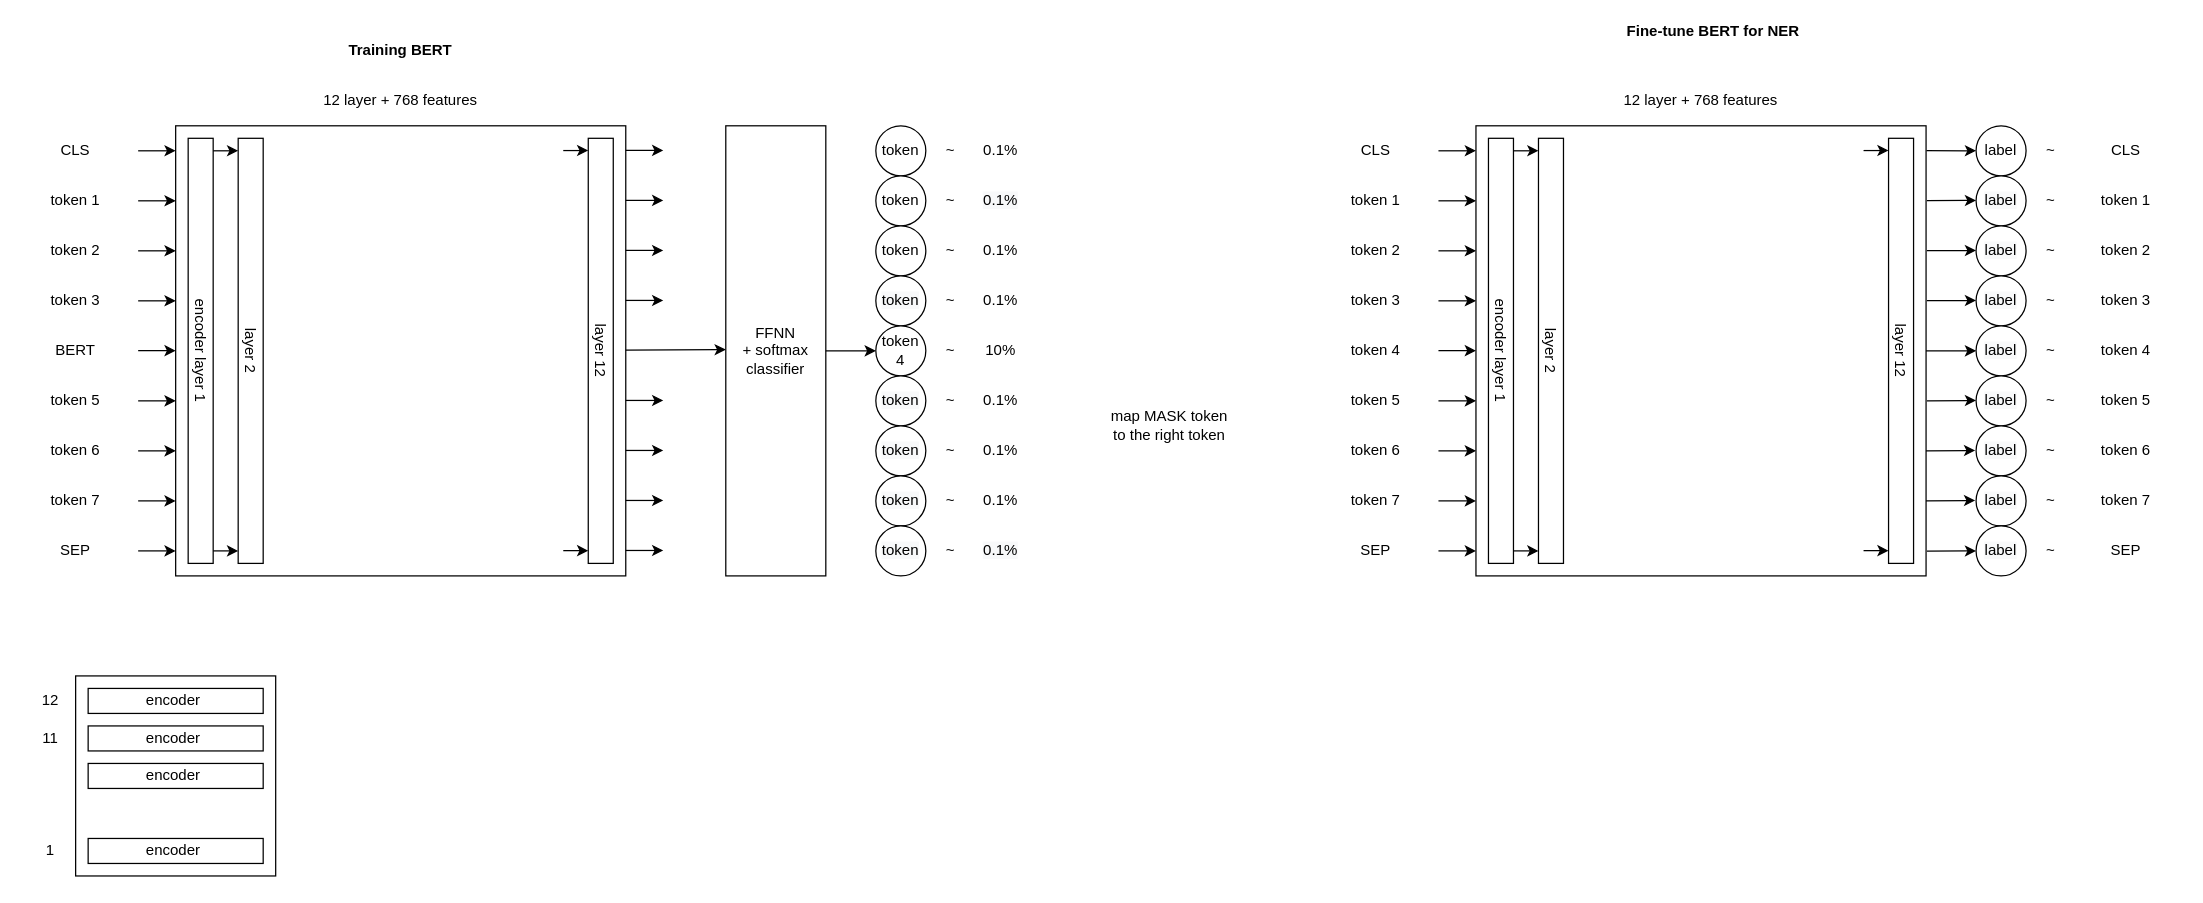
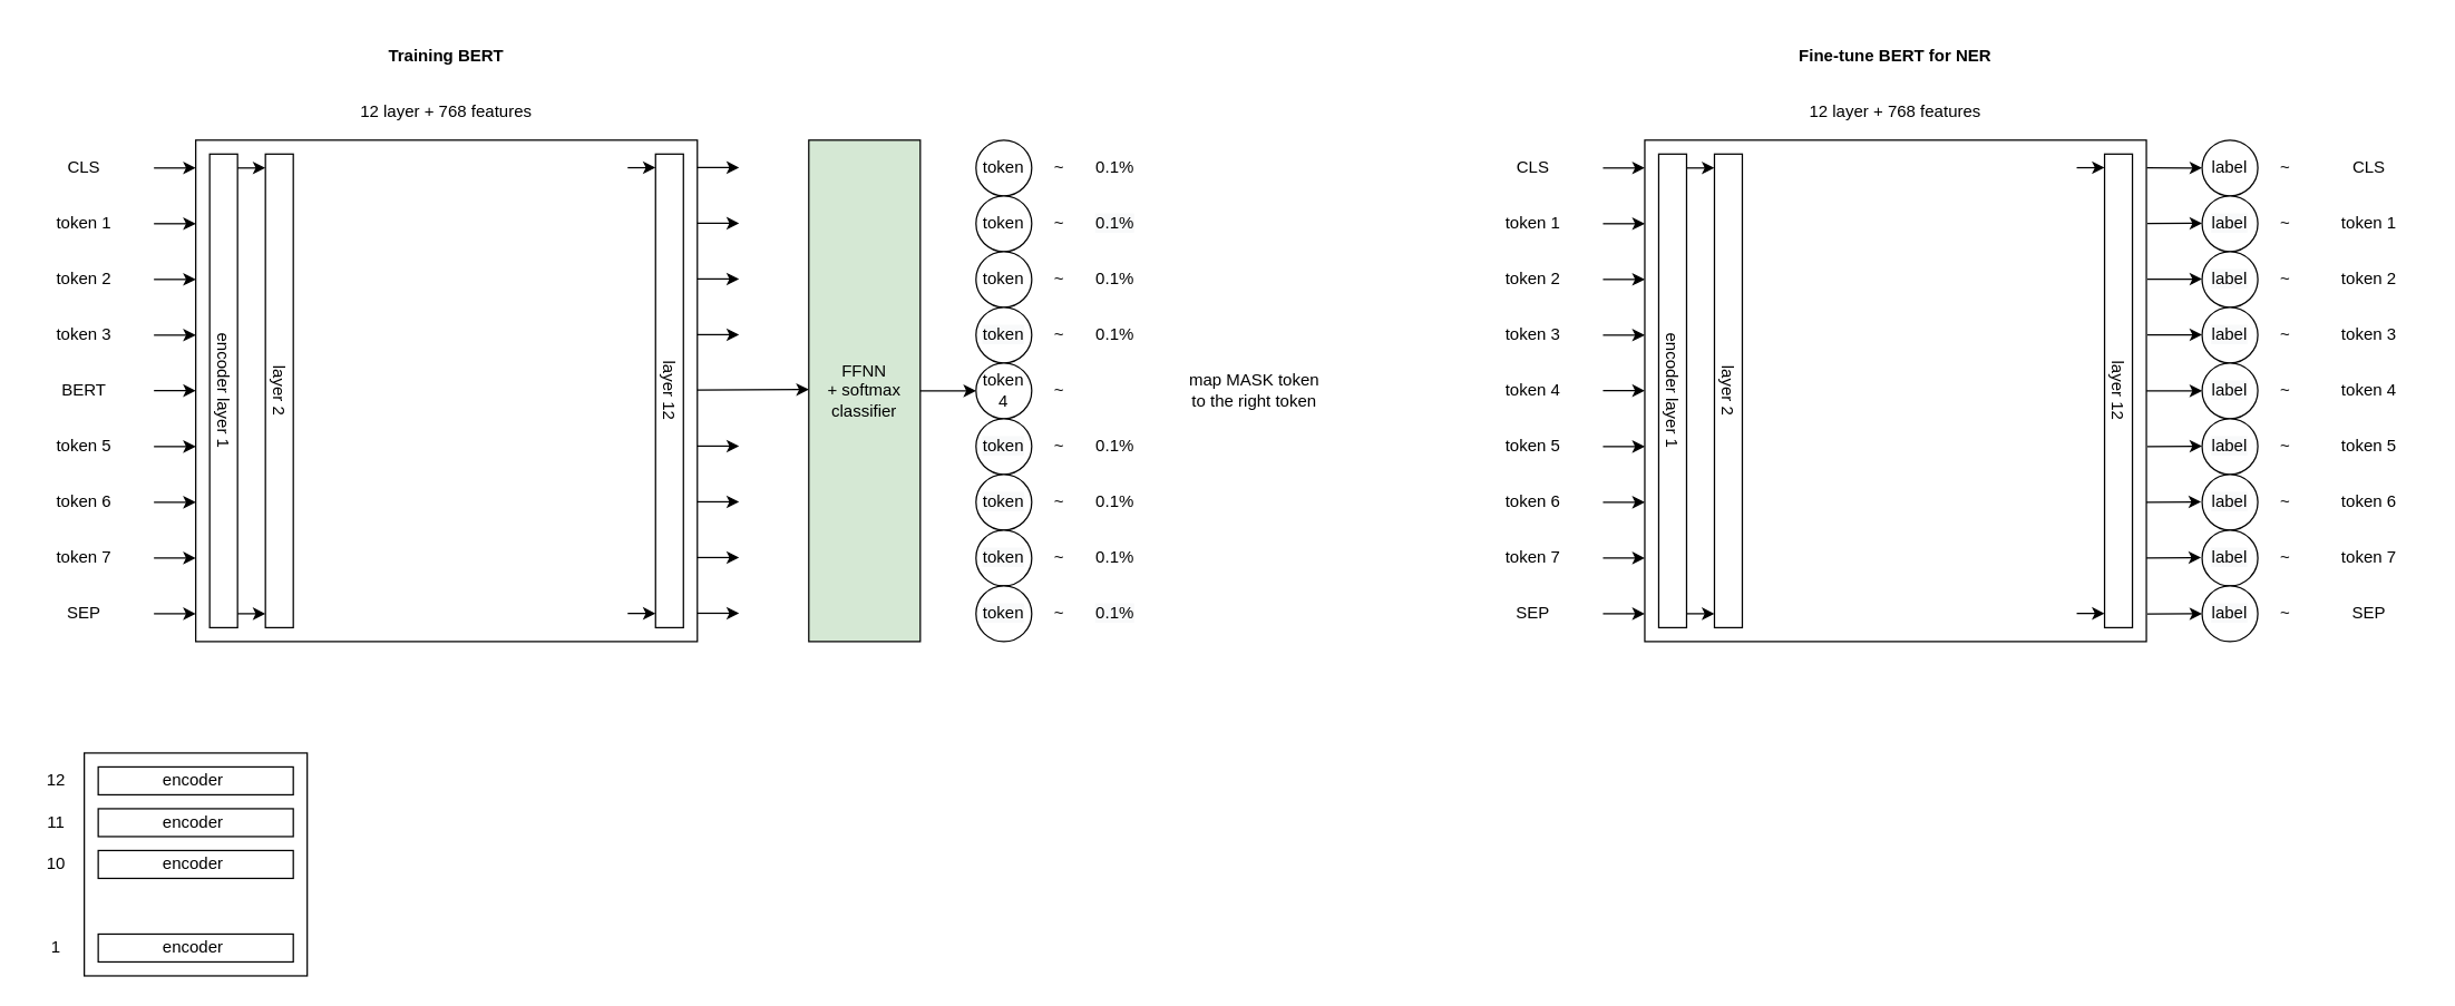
- <mxCell id="147" value="&lt;b&gt;Fine-tune BERT for NER&lt;/b&gt;" style="text;html=1;strokeColor=none;fillColor=none;align=center;verticalAlign=middle;whiteSpace=wrap;rounded=0;" parent="1" vertex="1"><mxGeometry x="1190" y="5" width="360" height="40" as="geometry" /></mxCell>
+ <mxCell id="147" value="&lt;b&gt;Fine-tune BERT for NER&lt;/b&gt;" style="text;html=1;strokeColor=none;fillColor=none;align=center;verticalAlign=middle;whiteSpace=wrap;rounded=0;" parent="1" vertex="1"><mxGeometry x="1180" y="20" width="360" height="40" as="geometry" /></mxCell>
- <mxCell id="116" value="FFNN&lt;br&gt;+ softmax&lt;br&gt;classifier" style="rounded=0;whiteSpace=wrap;html=1;" parent="1" vertex="1"><mxGeometry x="580" y="100" width="80" height="360" as="geometry" /></mxCell>
+ <mxCell id="116" value="FFNN&lt;br&gt;+ softmax&lt;br&gt;classifier" style="rounded=0;whiteSpace=wrap;html=1;fillColor=#d5e8d4;" parent="1" vertex="1"><mxGeometry x="580" y="100" width="80" height="360" as="geometry" /></mxCell>
- <mxCell id="131" value="10%" style="text;html=1;strokeColor=none;fillColor=none;align=center;verticalAlign=middle;whiteSpace=wrap;rounded=0;" parent="1" vertex="1"><mxGeometry x="780" y="270" width="40" height="20" as="geometry" /></mxCell>
- <mxCell id="145" value="map MASK token&lt;br&gt;to the right token" style="text;html=1;strokeColor=none;fillColor=none;align=center;verticalAlign=middle;whiteSpace=wrap;rounded=0;" parent="1" vertex="1"><mxGeometry x="855" y="320" width="160" height="40" as="geometry" /></mxCell>
+ <mxCell id="145" value="map MASK token&lt;br&gt;to the right token" style="text;html=1;strokeColor=none;fillColor=none;align=center;verticalAlign=middle;whiteSpace=wrap;rounded=0;" parent="1" vertex="1"><mxGeometry x="820" y="260" width="160" height="40" as="geometry" /></mxCell>
+ <mxCell id="69" value="10" style="text;html=1;strokeColor=none;fillColor=none;align=center;verticalAlign=middle;whiteSpace=wrap;rounded=0;" parent="1" vertex="1"><mxGeometry x="20" y="610" width="40" height="20" as="geometry" /></mxCell>
